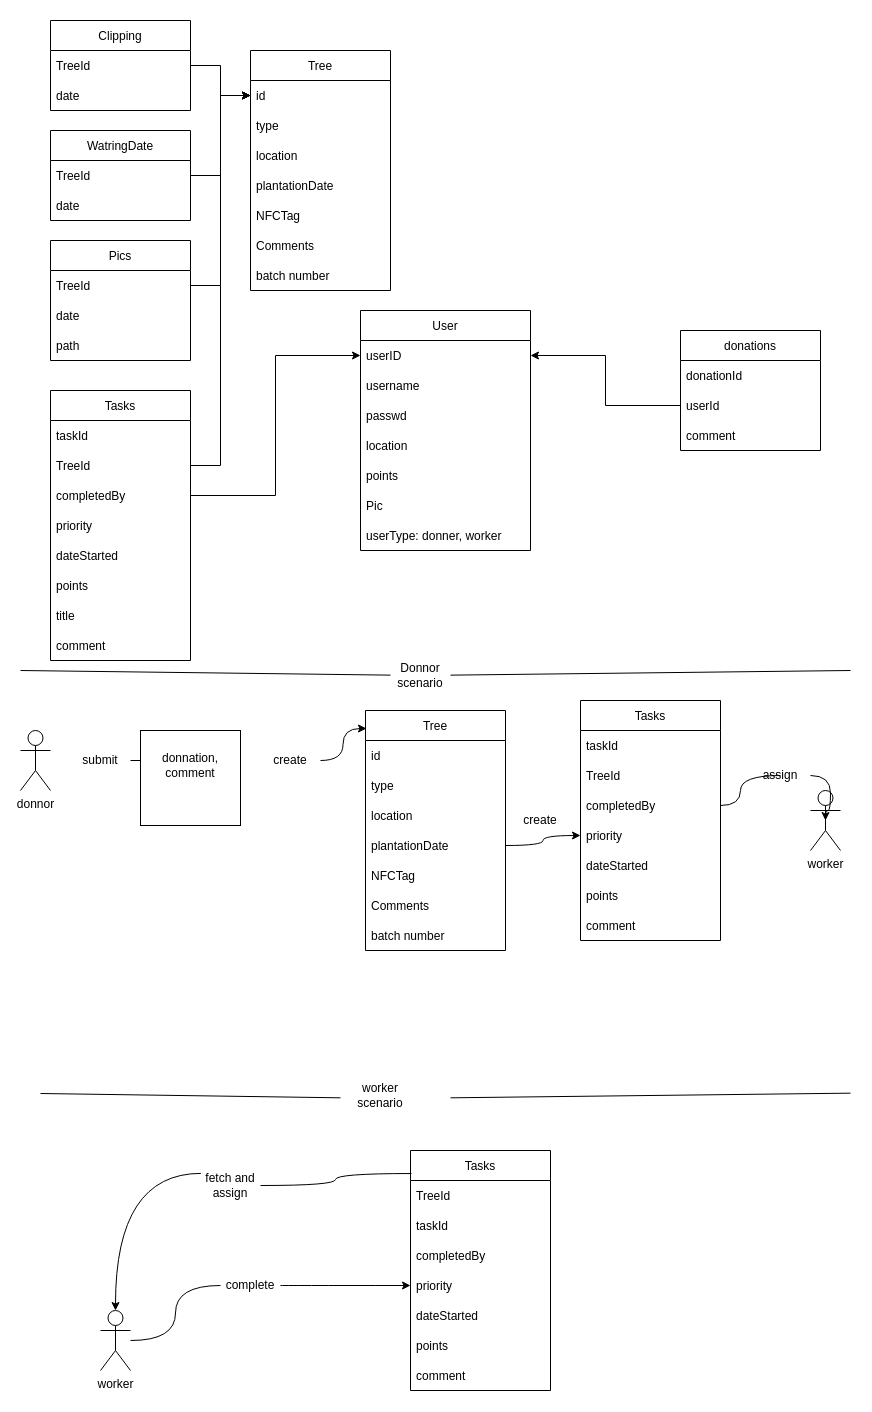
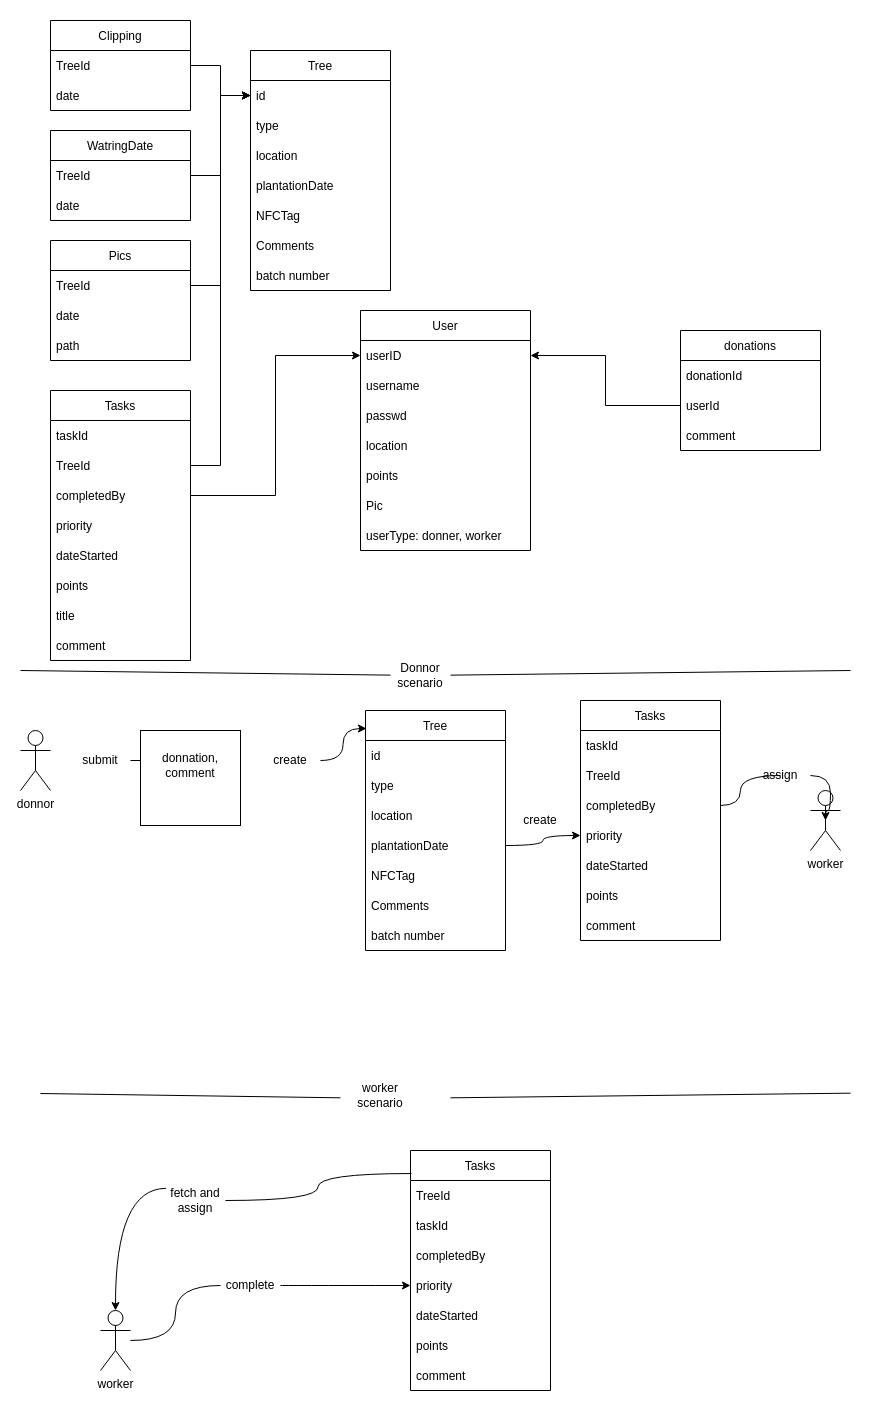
- <mxCell id="90" value="fetch and assign" style="text;html=1;strokeColor=none;fillColor=none;align=center;verticalAlign=middle;whiteSpace=wrap;rounded=0;" parent="1" vertex="1"><mxGeometry x="200" y="1170" width="60" height="30" as="geometry" /></mxCell>
+ <mxCell id="90" value="fetch and assign" style="text;html=1;strokeColor=none;fillColor=none;align=center;verticalAlign=middle;whiteSpace=wrap;rounded=0;" parent="1" vertex="1"><mxGeometry x="165" y="1185" width="60" height="30" as="geometry" /></mxCell>
